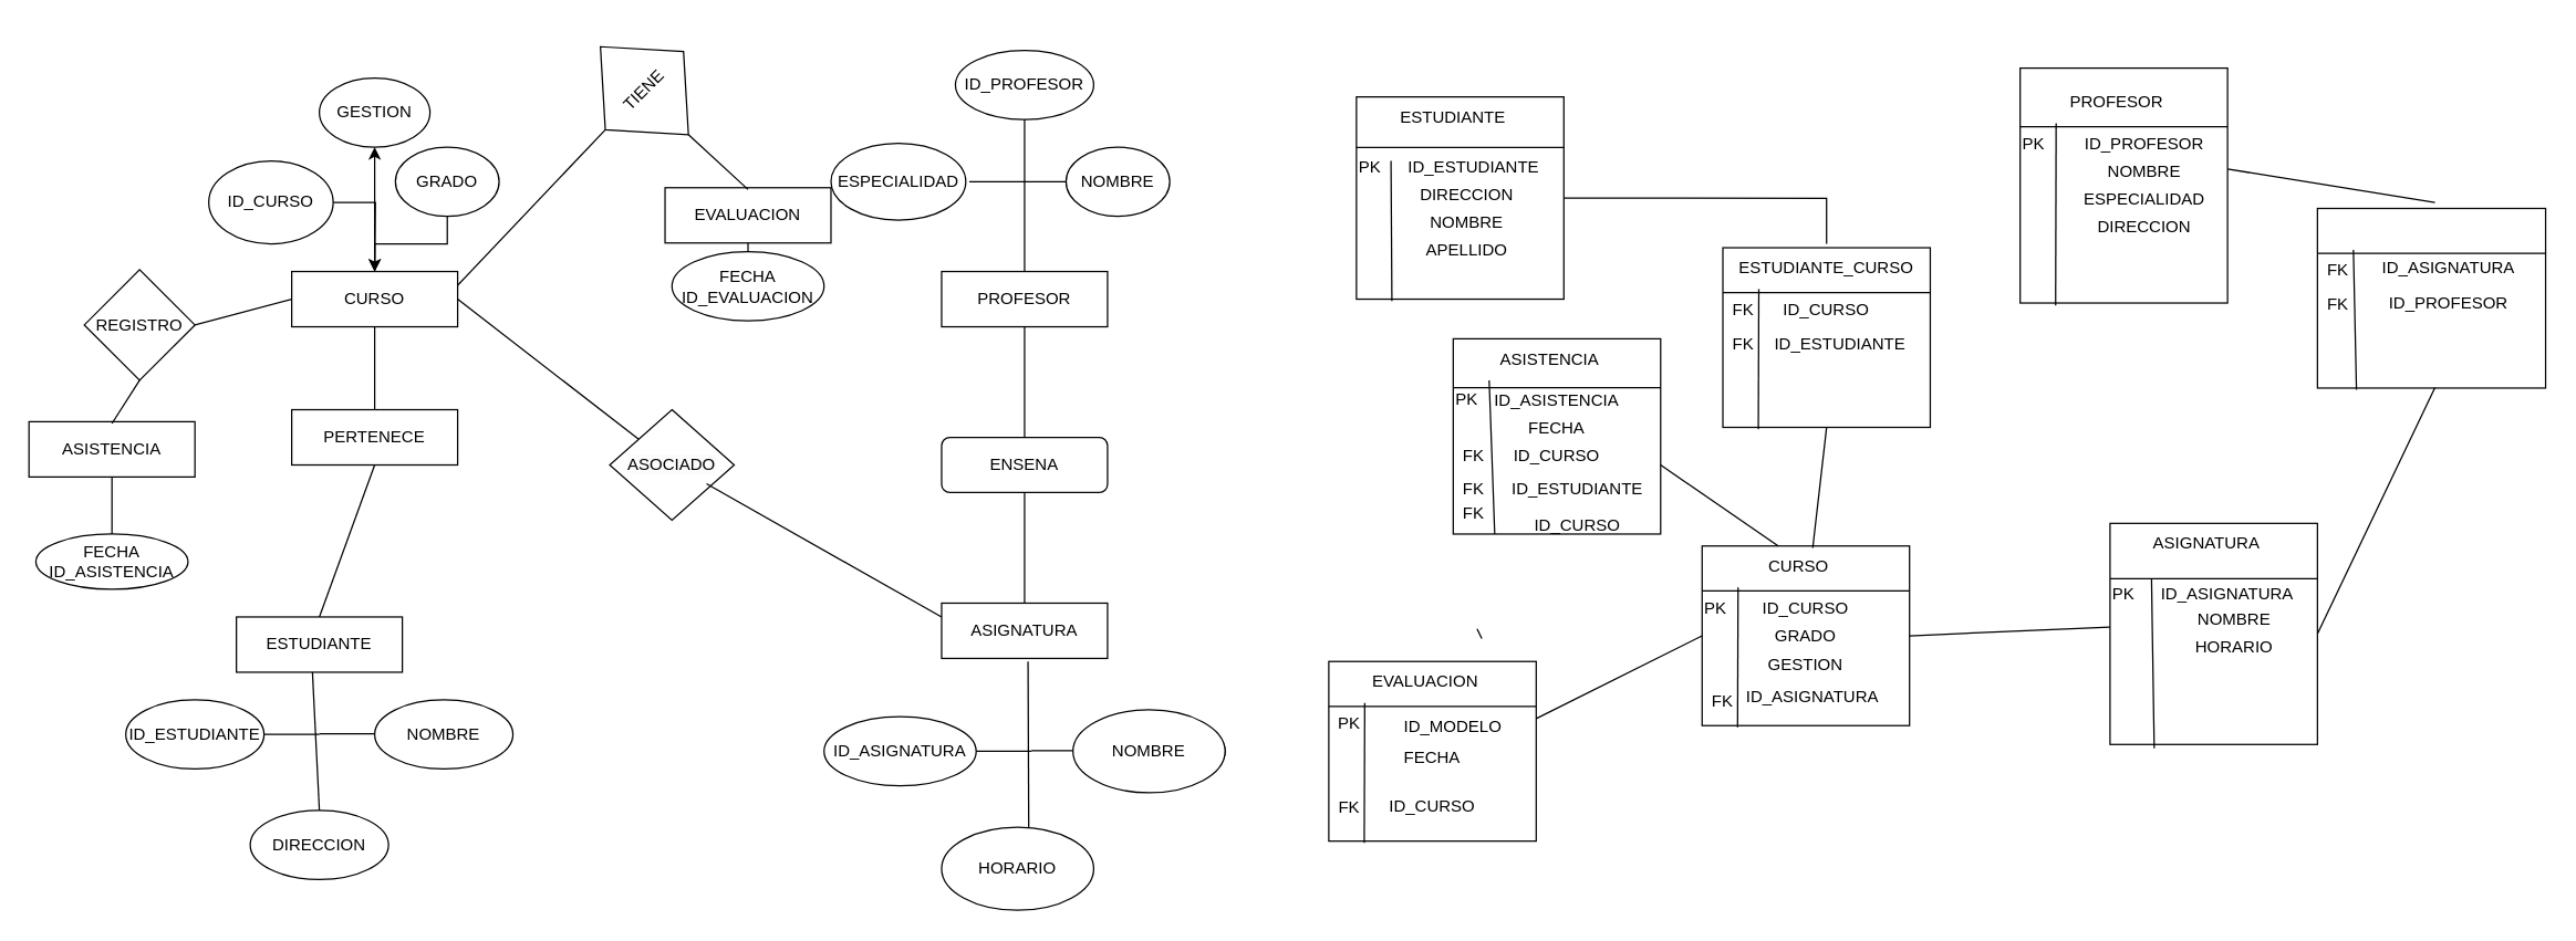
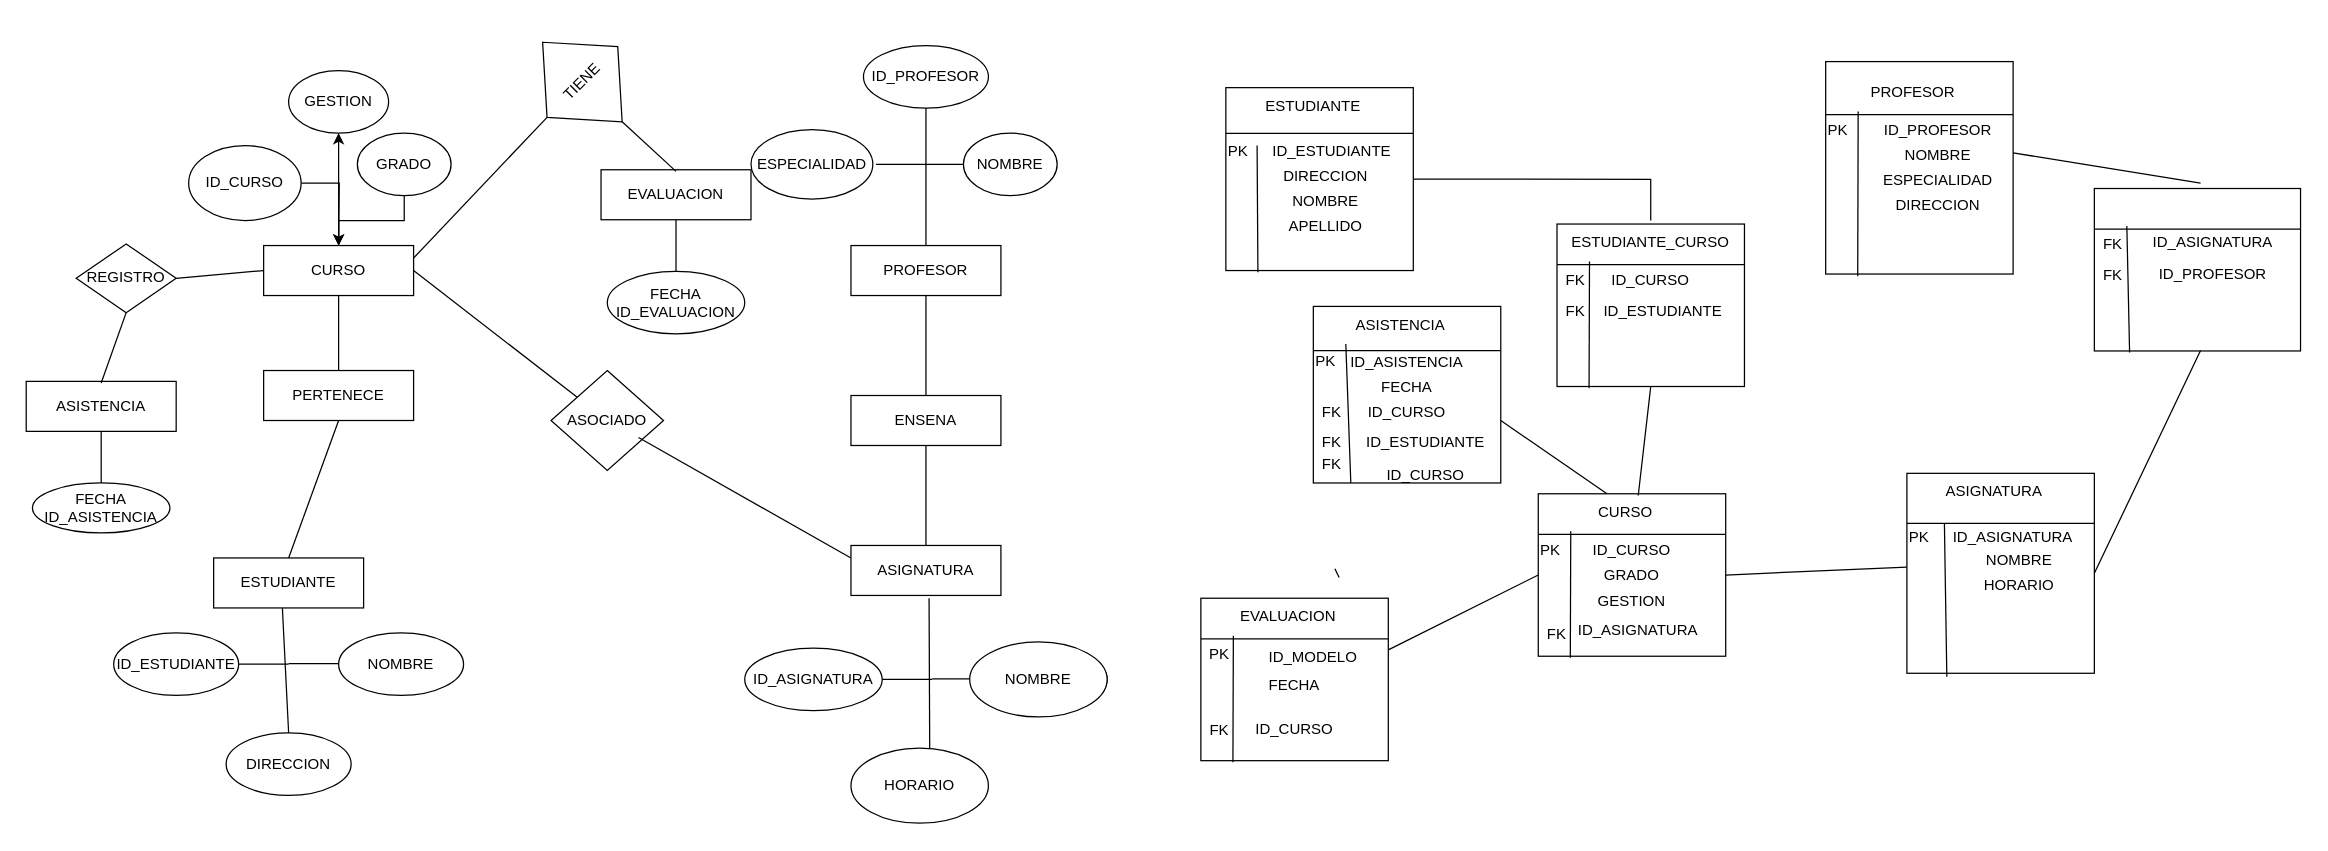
- <mxCell id="129" value="FECHA&lt;div&gt;ID_EVALUACION&lt;/div&gt;" style="ellipse;whiteSpace=wrap;html=1;rounded=0;" vertex="1" parent="1"><mxGeometry x="485" y="181.65" width="110" height="50" as="geometry" /></mxCell>
+ <mxCell id="129" value="FECHA&lt;div&gt;ID_EVALUACION&lt;/div&gt;" style="ellipse;whiteSpace=wrap;html=1;rounded=0;" vertex="1" parent="1"><mxGeometry x="485" y="216.65" width="110" height="50" as="geometry" /></mxCell>
- <mxCell id="28" value="REGISTRO" style="rhombus;whiteSpace=wrap;html=1;rounded=0;" parent="1" vertex="1"><mxGeometry x="60" y="194.7" width="80" height="80" as="geometry" /></mxCell>
+ <mxCell id="28" value="REGISTRO" style="rhombus;whiteSpace=wrap;html=1;rounded=0;" parent="1" vertex="1"><mxGeometry x="60" y="194.7" width="80" height="55" as="geometry" /></mxCell>
- <mxCell id="124" value="ENSENA" style="whiteSpace=wrap;html=1;rounded=1;" vertex="1" parent="1"><mxGeometry x="680" y="316" width="120" height="40" as="geometry" /></mxCell>
+ <mxCell id="124" value="ENSENA" style="rounded=0;whiteSpace=wrap;html=1;" vertex="1" parent="1"><mxGeometry x="680" y="316" width="120" height="40" as="geometry" /></mxCell>
